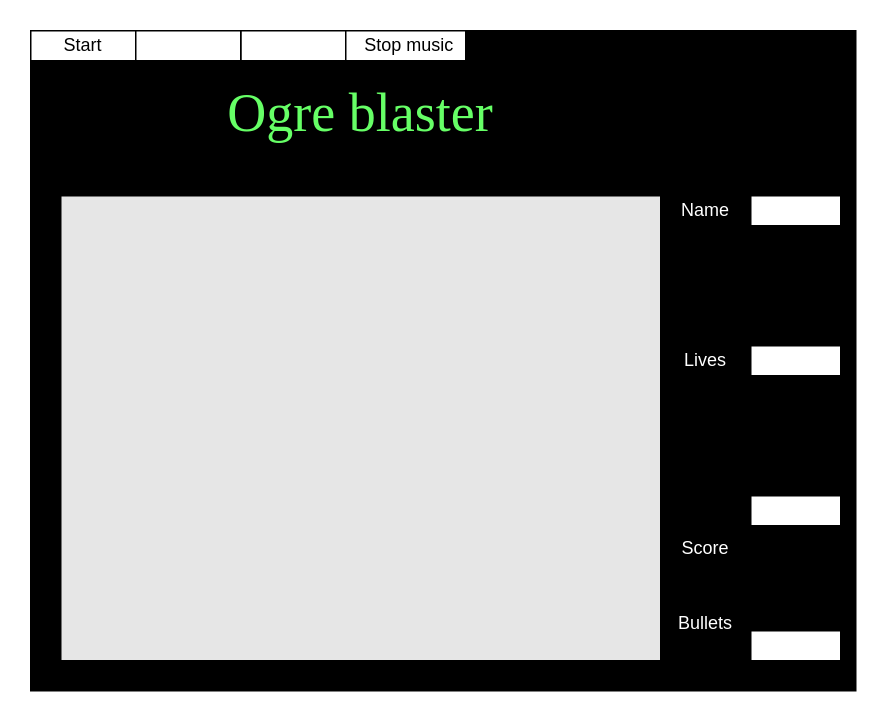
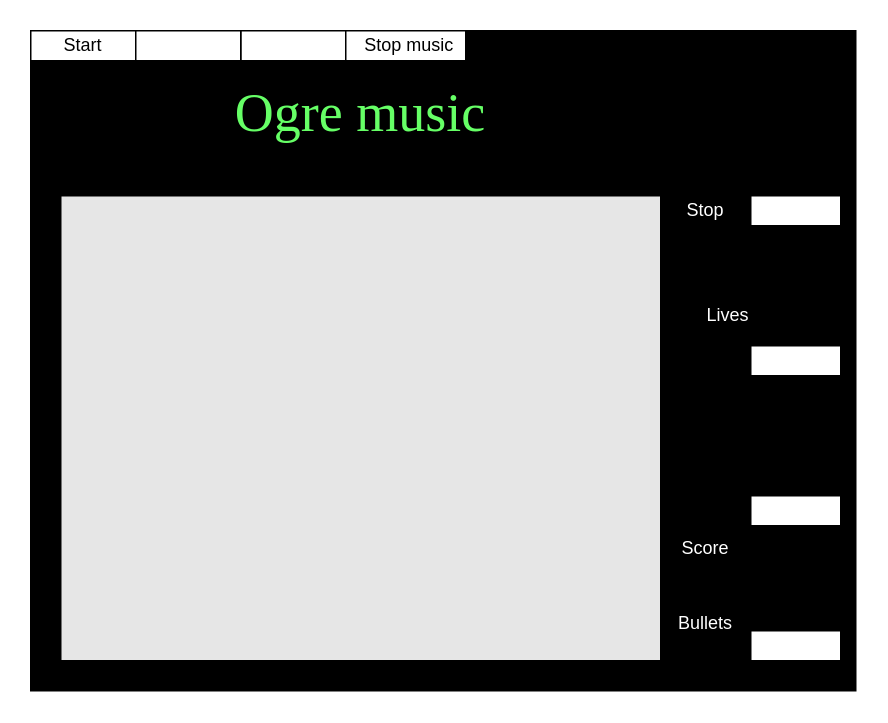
- <mxCell id="5" value="&lt;p&gt;&lt;font style=&quot;font-size: 36px&quot; color=&quot;#66ff66&quot;&gt;Ogre blaster&lt;/font&gt;&lt;/p&gt;" style="text;html=1;strokeColor=none;fillColor=none;align=center;verticalAlign=middle;whiteSpace=wrap;rounded=0;fontFamily=Verdana;" parent="1" vertex="1"><mxGeometry x="40" y="20" width="400" height="110" as="geometry" /></mxCell>
+ <mxCell id="5" value="&lt;p&gt;&lt;font style=&quot;font-size: 36px&quot; color=&quot;#66ff66&quot;&gt;Ogre music&lt;/font&gt;&lt;/p&gt;" style="text;html=1;strokeColor=none;fillColor=none;align=center;verticalAlign=middle;whiteSpace=wrap;rounded=0;fontFamily=Verdana;" parent="1" vertex="1"><mxGeometry x="40" y="20" width="400" height="110" as="geometry" /></mxCell>
- <mxCell id="6" value="&lt;font color=&quot;#ffffff&quot;&gt;Name&lt;/font&gt;" style="text;html=1;strokeColor=none;fillColor=none;align=center;verticalAlign=middle;whiteSpace=wrap;rounded=0;" parent="1" vertex="1"><mxGeometry x="450" y="130" width="40" height="20" as="geometry" /></mxCell>
+ <mxCell id="6" value="&lt;font color=&quot;#ffffff&quot;&gt;Stop&lt;/font&gt;" style="text;html=1;strokeColor=none;fillColor=none;align=center;verticalAlign=middle;whiteSpace=wrap;rounded=0;" parent="1" vertex="1"><mxGeometry x="450" y="130" width="40" height="20" as="geometry" /></mxCell>
- <mxCell id="7" value="&lt;font color=&quot;#ffffff&quot;&gt;Lives&lt;/font&gt;" style="text;html=1;strokeColor=none;fillColor=none;align=center;verticalAlign=middle;whiteSpace=wrap;rounded=0;" parent="1" vertex="1"><mxGeometry x="450" y="230" width="40" height="20" as="geometry" /></mxCell>
+ <mxCell id="7" value="&lt;font color=&quot;#ffffff&quot;&gt;Lives&lt;/font&gt;" style="text;html=1;strokeColor=none;fillColor=none;align=center;verticalAlign=middle;whiteSpace=wrap;rounded=0;" parent="1" vertex="1"><mxGeometry x="465" y="200" width="40" height="20" as="geometry" /></mxCell>
